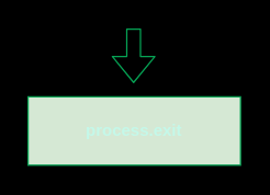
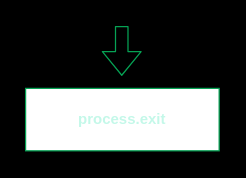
- <mxCell id="3" value="process.exit" style="rounded=0;whiteSpace=wrap;html=1;strokeColor=#06A254;strokeWidth=1;fontColor=#c4f8e9;fontStyle=1;fillStyle=solid;fillColor=#d5e8d4;" vertex="1" parent="1"><mxGeometry x="20" y="70" width="155" height="50" as="geometry" /></mxCell>
+ <mxCell id="3" value="process.exit" style="rounded=0;whiteSpace=wrap;html=1;strokeColor=#06A254;strokeWidth=1;fontColor=#c4f8e9;fontStyle=1;fillStyle=solid;" vertex="1" parent="1"><mxGeometry x="20" y="70" width="155" height="50" as="geometry" /></mxCell>
